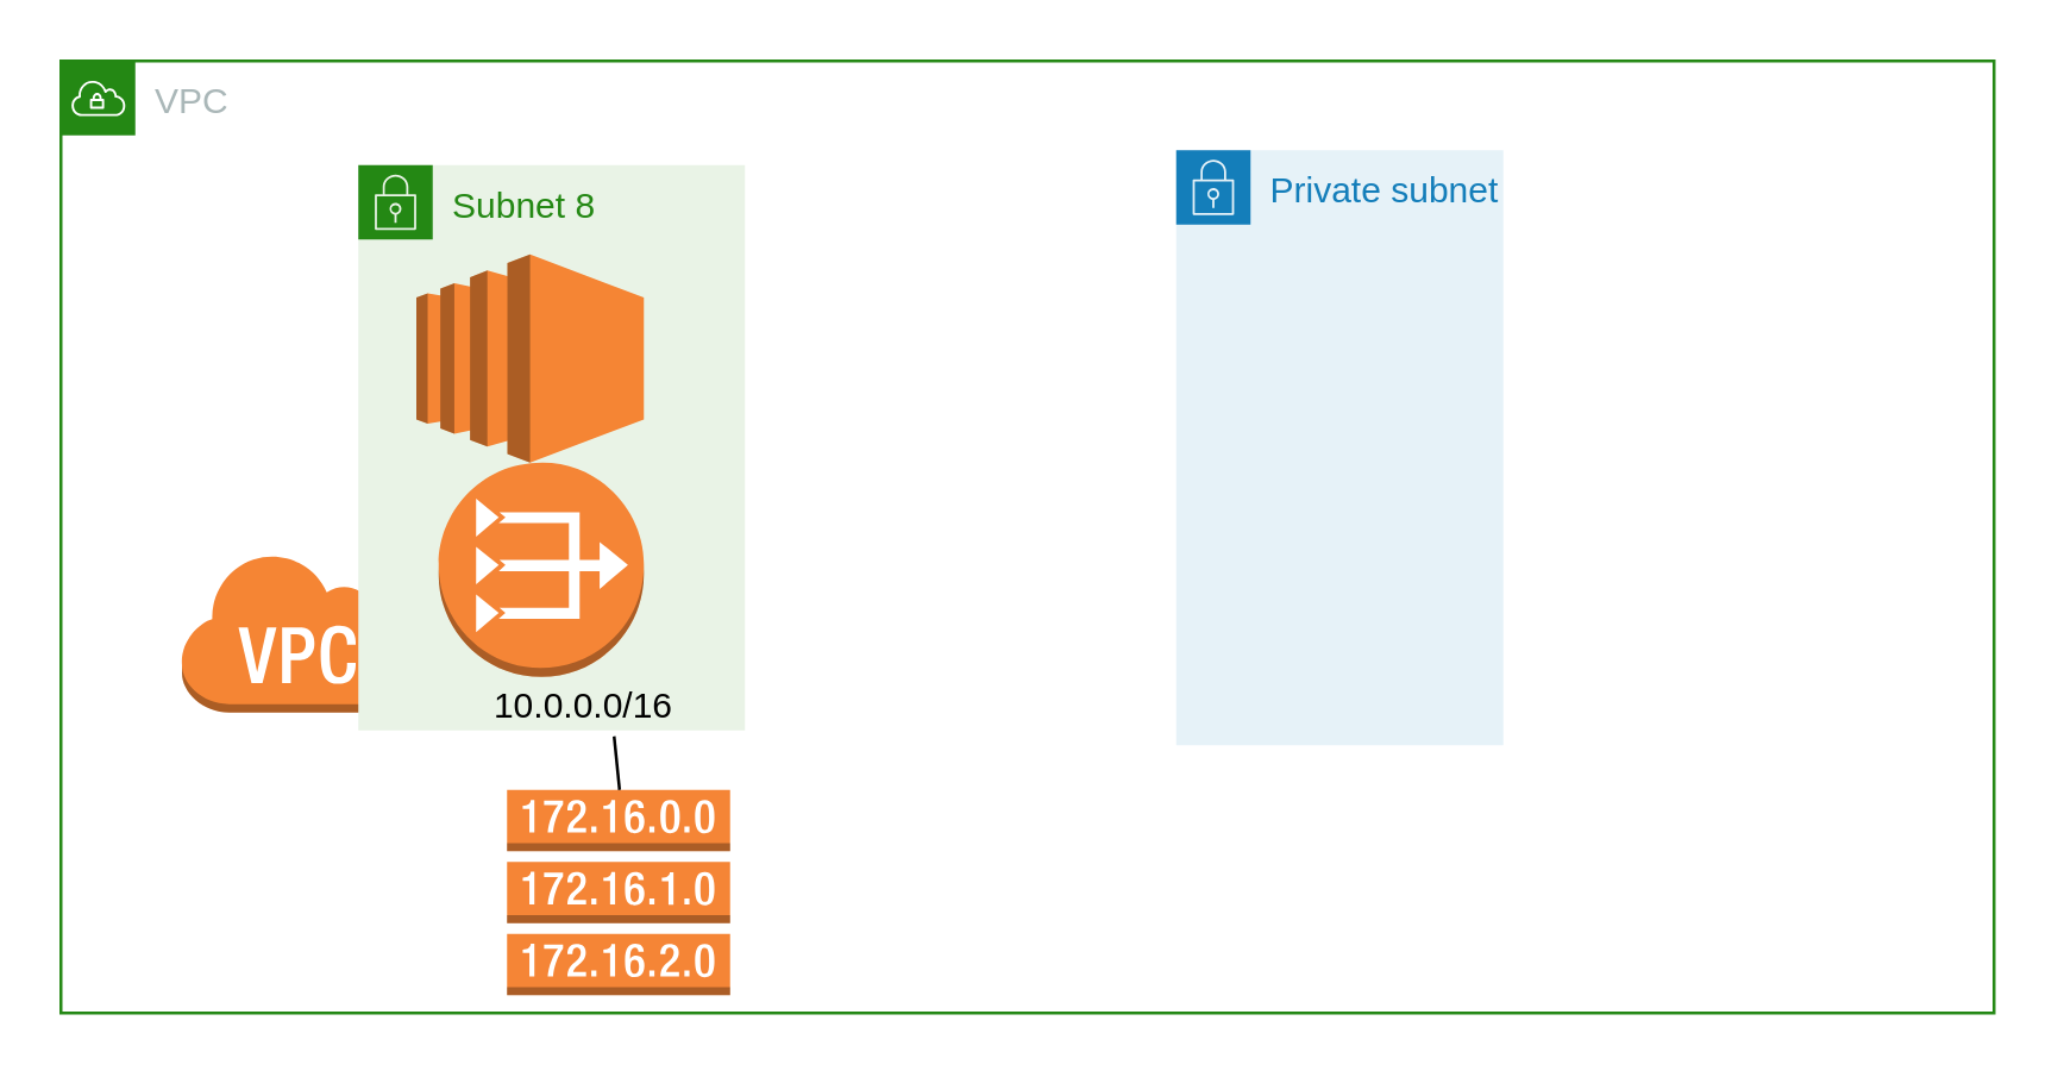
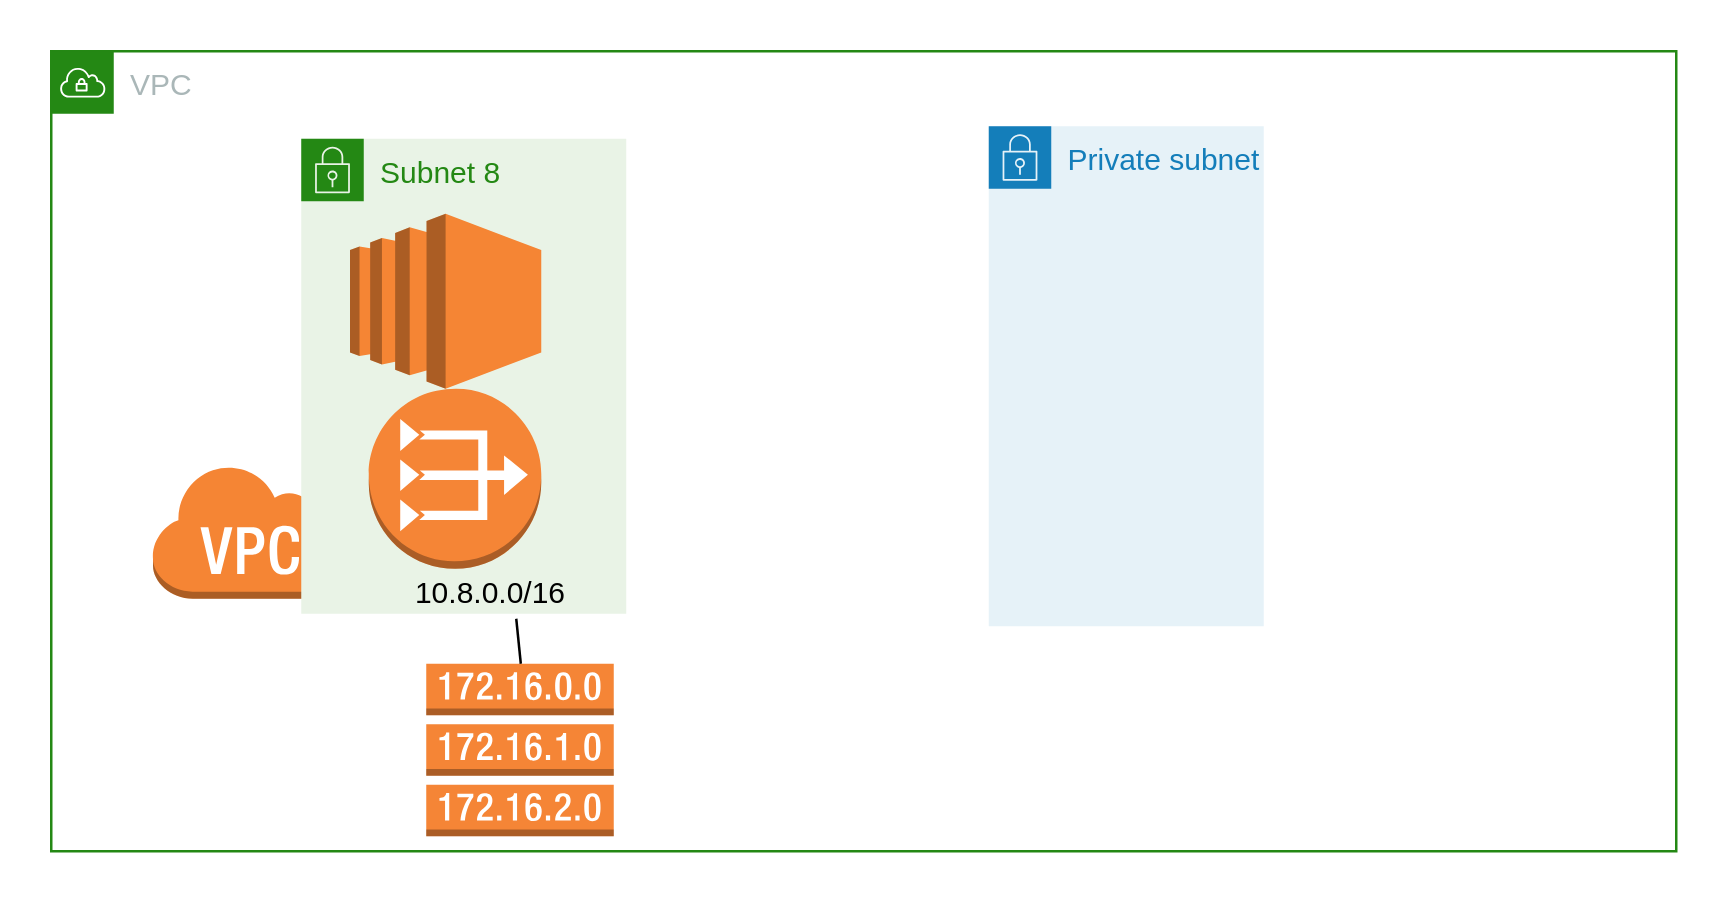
- <mxCell id="10" value="10.0.0.0/16" style="text;html=1;strokeColor=none;fillColor=none;align=center;verticalAlign=middle;whiteSpace=wrap;rounded=0;" vertex="1" parent="1"><mxGeometry x="176" y="227" width="40" height="20" as="geometry" /></mxCell>
+ <mxCell id="10" value="10.8.0.0/16" style="text;html=1;strokeColor=none;fillColor=none;align=center;verticalAlign=middle;whiteSpace=wrap;rounded=0;" vertex="1" parent="1"><mxGeometry x="176" y="227" width="40" height="20" as="geometry" /></mxCell>
